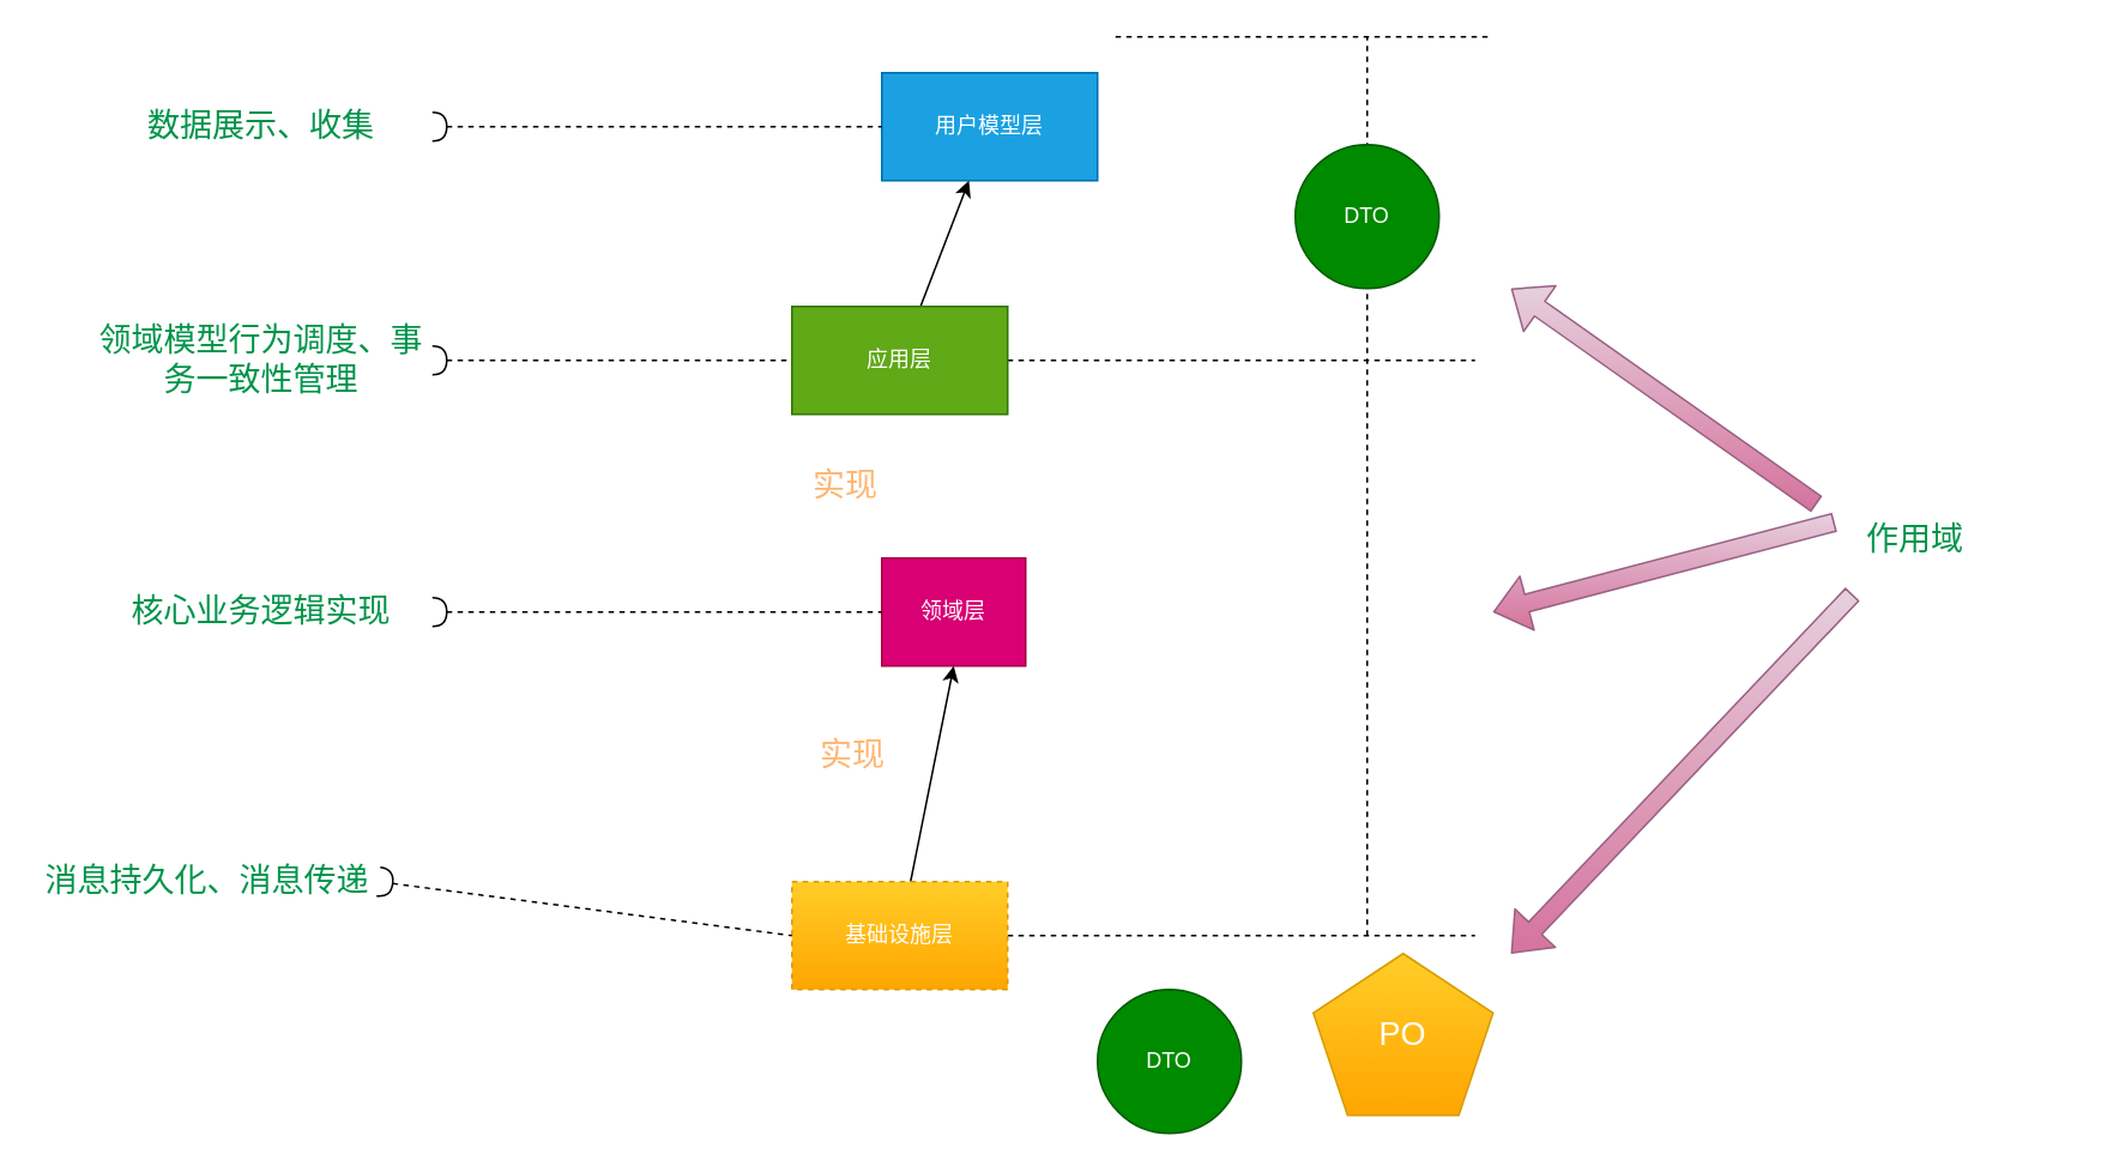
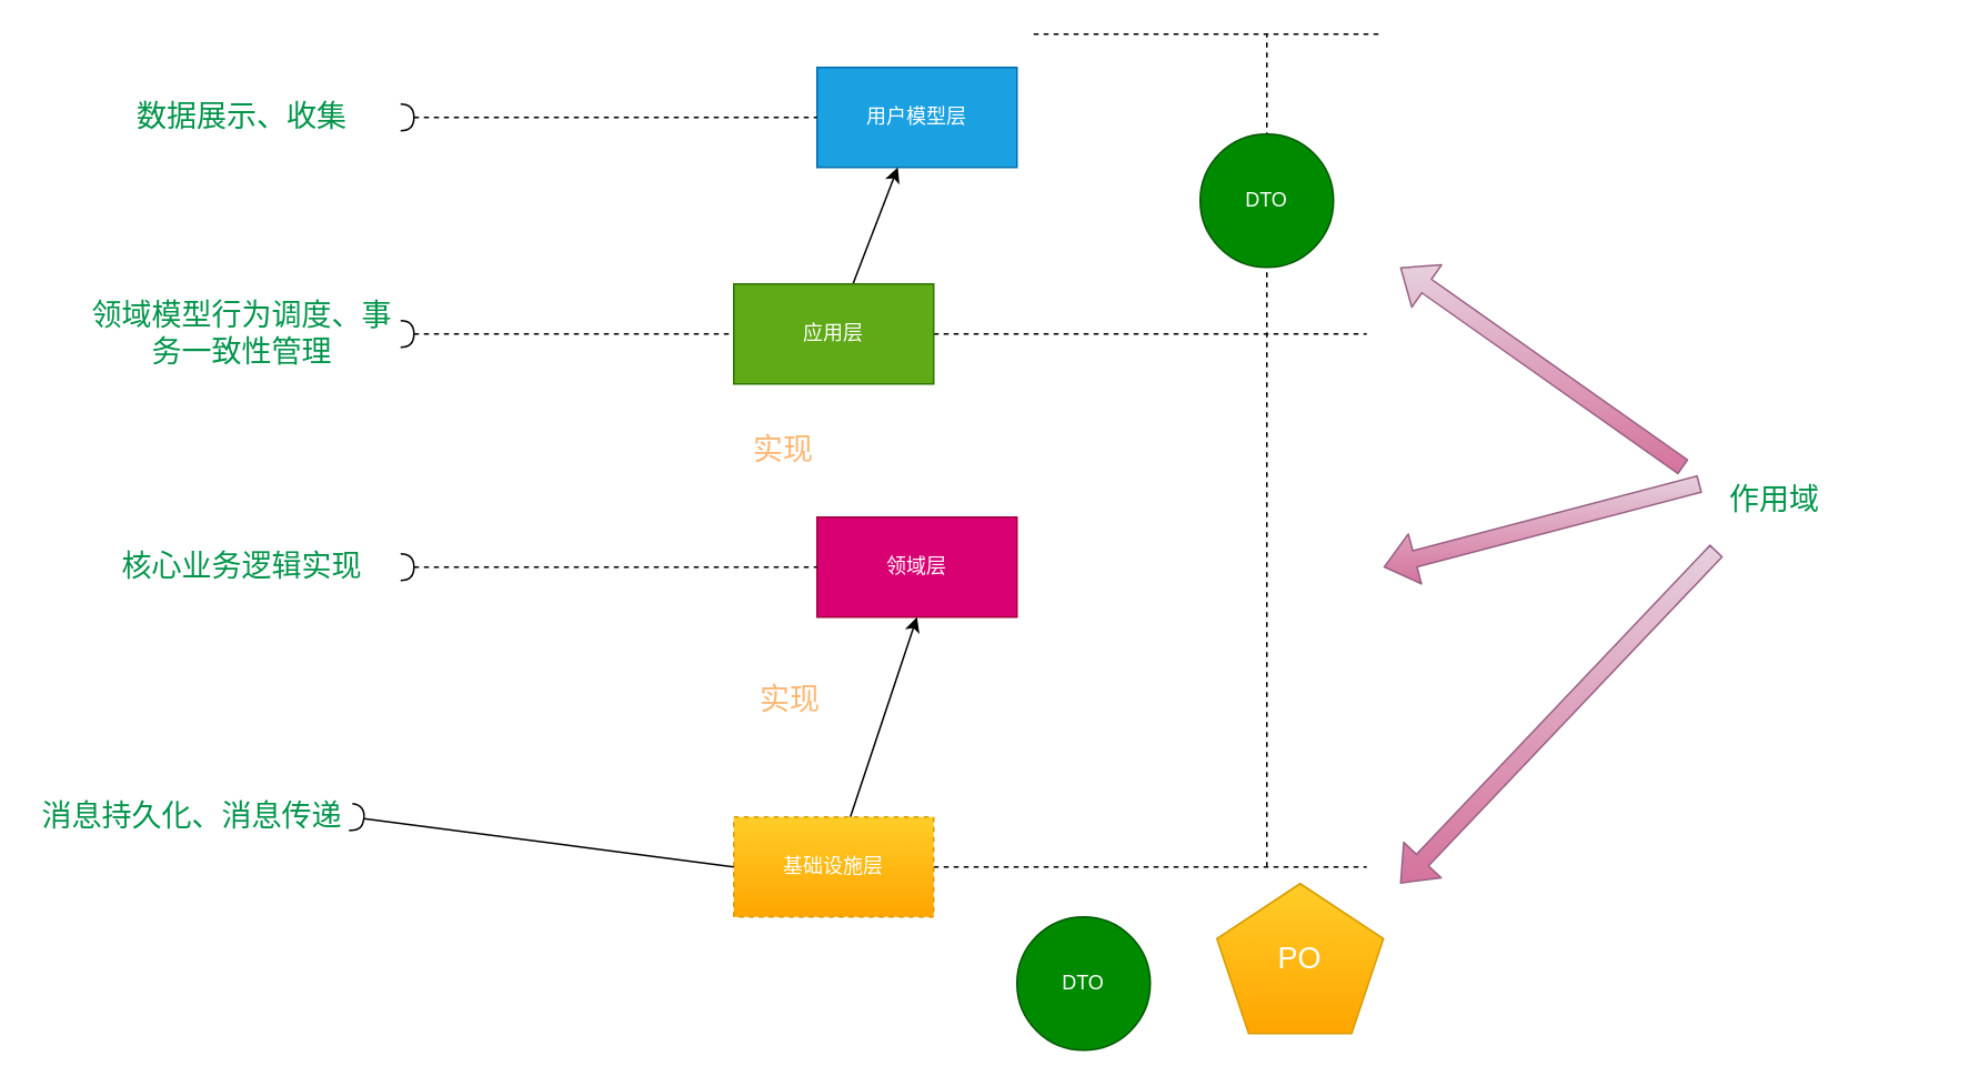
- <mxCell id="13" value="领域层" style="rounded=0;whiteSpace=wrap;html=1;fillColor=#d80073;strokeColor=#A50040;fontColor=#ffffff;" vertex="1" parent="1"><mxGeometry x="490" y="310" width="80" height="60" as="geometry" /></mxCell>
+ <mxCell id="13" value="领域层" style="rounded=0;whiteSpace=wrap;html=1;fillColor=#d80073;strokeColor=#A50040;fontColor=#ffffff;" vertex="1" parent="1"><mxGeometry x="490" y="310" width="120" height="60" as="geometry" /></mxCell>
- <mxCell id="20" value="" style="endArrow=none;dashed=1;html=1;fontSize=18;fontColor=#00944A;entryX=0;entryY=0.5;entryDx=0;entryDy=0;startArrow=halfCircle;startFill=0;exitX=1;exitY=0.5;exitDx=0;exitDy=0;" edge="1" parent="1" target="18" source="19"><mxGeometry width="50" height="50" relative="1" as="geometry"><mxPoint x="220" y="510" as="sourcePoint" /><mxPoint x="350" y="490" as="targetPoint" /></mxGeometry></mxCell>
+ <mxCell id="20" value="" style="endArrow=none;dashed=0;html=1;fontSize=18;fontColor=#00944A;entryX=0;entryY=0.5;entryDx=0;entryDy=0;startArrow=halfCircle;startFill=0;exitX=1;exitY=0.5;exitDx=0;exitDy=0;" edge="1" parent="1" target="18" source="19"><mxGeometry width="50" height="50" relative="1" as="geometry"><mxPoint x="220" y="510" as="sourcePoint" /><mxPoint x="350" y="490" as="targetPoint" /></mxGeometry></mxCell>
